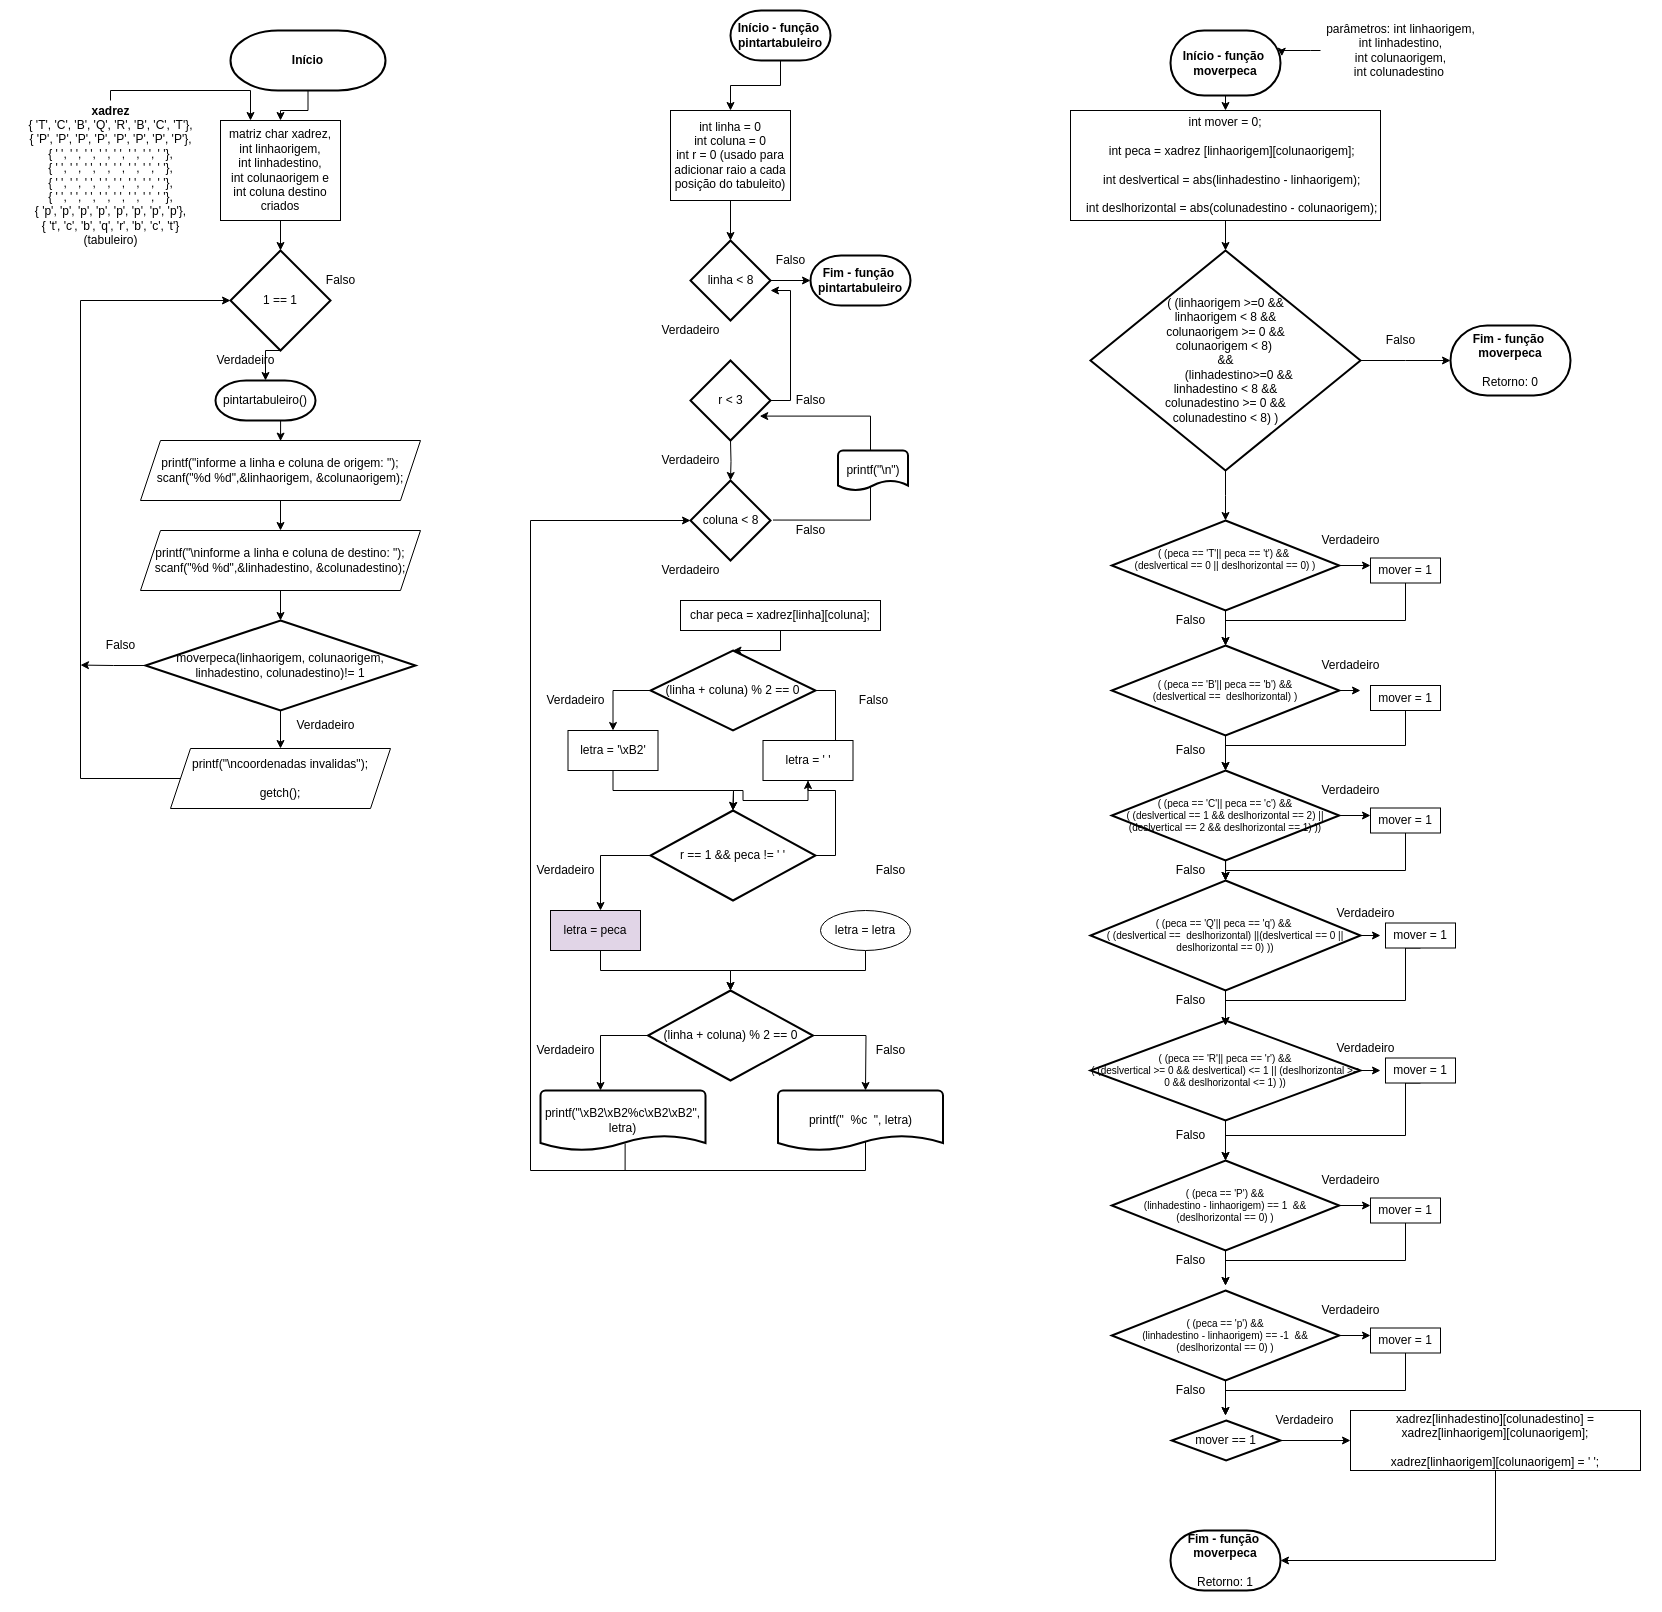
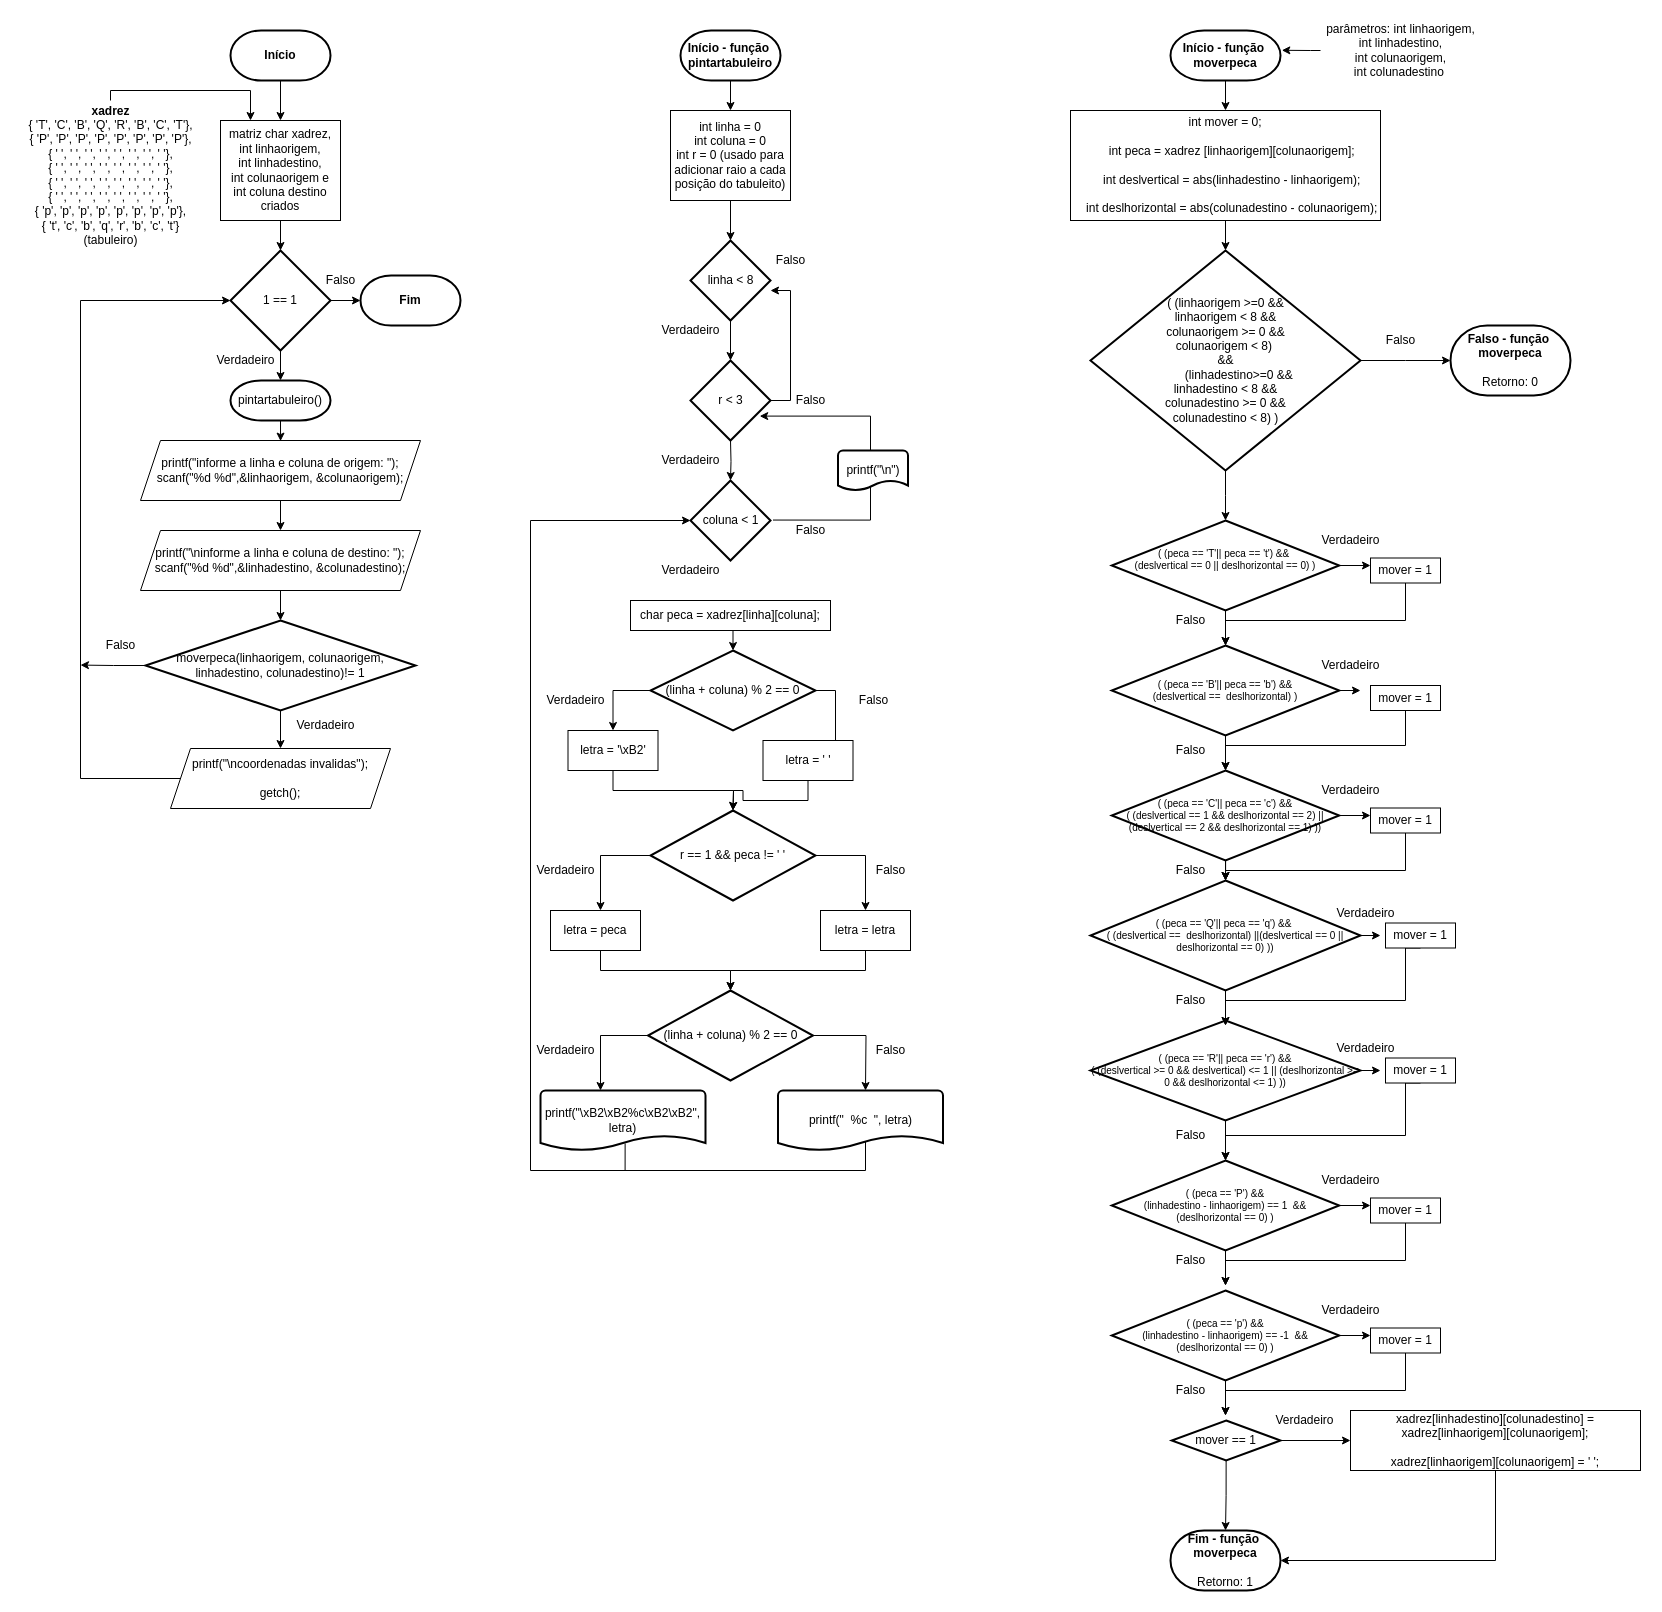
- <mxCell id="13" value="&lt;b&gt;Início - função&amp;nbsp;&lt;br&gt;pintartabuleiro&lt;/b&gt;" style="strokeWidth=2;html=1;shape=mxgraph.flowchart.terminator;whiteSpace=wrap;" vertex="1" parent="1"><mxGeometry x="730" y="10" width="100" height="50" as="geometry" /></mxCell>
+ <mxCell id="13" value="&lt;b&gt;Início - função&amp;nbsp;&lt;br&gt;pintartabuleiro&lt;/b&gt;" style="strokeWidth=2;html=1;shape=mxgraph.flowchart.terminator;whiteSpace=wrap;" vertex="1" parent="1"><mxGeometry x="680" y="30" width="100" height="50" as="geometry" /></mxCell>
- <mxCell id="3" value="&lt;b&gt;Início&lt;/b&gt;" style="strokeWidth=2;html=1;shape=mxgraph.flowchart.terminator;whiteSpace=wrap;" parent="1" vertex="1"><mxGeometry x="230" y="30" width="155" height="60" as="geometry" /></mxCell>
+ <mxCell id="3" value="&lt;b&gt;Início&lt;/b&gt;" style="strokeWidth=2;html=1;shape=mxgraph.flowchart.terminator;whiteSpace=wrap;" parent="1" vertex="1"><mxGeometry x="230" y="30" width="100" height="50" as="geometry" /></mxCell>
- <mxCell id="62" value="&lt;b&gt;Início - função&amp;nbsp;&lt;/b&gt;&lt;br&gt;&lt;b&gt;moverpeca&lt;/b&gt;" style="strokeWidth=2;html=1;shape=mxgraph.flowchart.terminator;whiteSpace=wrap;" vertex="1" parent="1"><mxGeometry x="1170" y="30" width="110" height="65" as="geometry" /></mxCell>
+ <mxCell id="62" value="&lt;b&gt;Início - função&amp;nbsp;&lt;/b&gt;&lt;br&gt;&lt;b&gt;moverpeca&lt;/b&gt;" style="strokeWidth=2;html=1;shape=mxgraph.flowchart.terminator;whiteSpace=wrap;" vertex="1" parent="1"><mxGeometry x="1170" y="30" width="110" height="50" as="geometry" /></mxCell>
- <mxCell id="16" style="edgeStyle=orthogonalEdgeStyle;rounded=0;orthogonalLoop=1;jettySize=auto;html=1;exitX=1;exitY=0.5;exitDx=0;exitDy=0;exitPerimeter=0;fontFamily=Helvetica;fontSize=12;" edge="1" parent="1" source="18" target="20"><mxGeometry relative="1" as="geometry" /></mxCell>
- <mxCell id="20" value="&lt;b&gt;Fim - função&amp;nbsp;&lt;br&gt;pintartabuleiro&lt;/b&gt;" style="strokeWidth=2;html=1;shape=mxgraph.flowchart.terminator;whiteSpace=wrap;" vertex="1" parent="1"><mxGeometry x="810" y="255" width="100" height="50" as="geometry" /></mxCell>
+ <mxCell id="8" style="edgeStyle=orthogonalEdgeStyle;rounded=0;orthogonalLoop=1;jettySize=auto;html=1;exitX=1;exitY=0.5;exitDx=0;exitDy=0;exitPerimeter=0;entryX=0;entryY=0.5;entryDx=0;entryDy=0;entryPerimeter=0;fontFamily=Helvetica;fontSize=12;endArrow=classic;endFill=1;" edge="1" parent="1" source="9" target="10"><mxGeometry relative="1" as="geometry" /></mxCell>
+ <mxCell id="10" value="&lt;b&gt;Fim&lt;/b&gt;" style="strokeWidth=2;html=1;shape=mxgraph.flowchart.terminator;whiteSpace=wrap;" vertex="1" parent="1"><mxGeometry x="360" y="275" width="100" height="50" as="geometry" /></mxCell>
+ <mxCell id="17" style="edgeStyle=orthogonalEdgeStyle;rounded=0;orthogonalLoop=1;jettySize=auto;html=1;exitX=0.5;exitY=1;exitDx=0;exitDy=0;exitPerimeter=0;entryX=0.5;entryY=0;entryDx=0;entryDy=0;entryPerimeter=0;fontFamily=Helvetica;fontSize=12;" edge="1" parent="1" source="18" target="22"><mxGeometry relative="1" as="geometry" /></mxCell>
- <mxCell id="70" value="&lt;b&gt;Fim - função&amp;nbsp;&lt;/b&gt;&lt;br&gt;&lt;b&gt;moverpeca&lt;/b&gt;&lt;br&gt;&lt;br&gt;Retorno: 0" style="strokeWidth=2;html=1;shape=mxgraph.flowchart.terminator;whiteSpace=wrap;" vertex="1" parent="1"><mxGeometry x="1450" y="325" width="120" height="70" as="geometry" /></mxCell>
+ <mxCell id="70" value="&lt;b&gt;Falso - função&amp;nbsp;&lt;/b&gt;&lt;br&gt;&lt;b&gt;moverpeca&lt;/b&gt;&lt;br&gt;&lt;br&gt;Retorno: 0" style="strokeWidth=2;html=1;shape=mxgraph.flowchart.terminator;whiteSpace=wrap;" vertex="1" parent="1"><mxGeometry x="1450" y="325" width="120" height="70" as="geometry" /></mxCell>
- <mxCell id="131" value="pintartabuleiro()" style="strokeWidth=2;html=1;shape=mxgraph.flowchart.terminator;whiteSpace=wrap;labelBackgroundColor=#FFFFFF;fontFamily=Helvetica;fontSize=12;" vertex="1" parent="1"><mxGeometry x="215" y="380" width="100" height="40" as="geometry" /></mxCell>
+ <mxCell id="131" value="pintartabuleiro()" style="strokeWidth=2;html=1;shape=mxgraph.flowchart.terminator;whiteSpace=wrap;labelBackgroundColor=#FFFFFF;fontFamily=Helvetica;fontSize=12;" vertex="1" parent="1"><mxGeometry x="230" y="380" width="100" height="40" as="geometry" /></mxCell>
- <mxCell id="26" value="coluna &amp;lt; 8" style="strokeWidth=2;html=1;shape=mxgraph.flowchart.decision;" vertex="1" parent="1"><mxGeometry x="690" y="480" width="80" height="80" as="geometry" /></mxCell>
+ <mxCell id="26" value="coluna &amp;lt; 1" style="strokeWidth=2;html=1;shape=mxgraph.flowchart.decision;" vertex="1" parent="1"><mxGeometry x="690" y="480" width="80" height="80" as="geometry" /></mxCell>
- <mxCell id="33" value="char peca = xadrez[linha][coluna];" style="whiteSpace=wrap;html=1;fontSize=12;" vertex="1" parent="1"><mxGeometry x="680" y="600" width="200" height="30" as="geometry" /></mxCell>
+ <mxCell id="33" value="char peca = xadrez[linha][coluna];" style="whiteSpace=wrap;html=1;fontSize=12;" vertex="1" parent="1"><mxGeometry x="630" y="600" width="200" height="30" as="geometry" /></mxCell>
- <mxCell id="35" style="edgeStyle=orthogonalEdgeStyle;rounded=0;orthogonalLoop=1;jettySize=auto;html=1;exitX=1;exitY=0.5;exitDx=0;exitDy=0;exitPerimeter=0;fontFamily=Helvetica;fontSize=12;" edge="1" parent="1" source="36" target="51"><mxGeometry relative="1" as="geometry"><mxPoint x="870" y="910" as="targetPoint" /></mxGeometry></mxCell>
+ <mxCell id="35" style="edgeStyle=orthogonalEdgeStyle;rounded=0;orthogonalLoop=1;jettySize=auto;html=1;exitX=1;exitY=0.5;exitDx=0;exitDy=0;exitPerimeter=0;fontFamily=Helvetica;fontSize=12;entryX=0.5;entryY=0;entryDx=0;entryDy=0;" edge="1" parent="1" source="36" target="42"><mxGeometry relative="1" as="geometry"><mxPoint x="870" y="910" as="targetPoint" /></mxGeometry></mxCell>
- <mxCell id="40" value="letra = peca" style="whiteSpace=wrap;html=1;fontSize=12;fillColor=#e1d5e7;" vertex="1" parent="1"><mxGeometry x="550" y="910" width="90" height="40" as="geometry" /></mxCell>
+ <mxCell id="40" value="letra = peca" style="whiteSpace=wrap;html=1;fontSize=12;" vertex="1" parent="1"><mxGeometry x="550" y="910" width="90" height="40" as="geometry" /></mxCell>
- <mxCell id="42" value="letra = letra" style="ellipse;whiteSpace=wrap;html=1;fontSize=12;" vertex="1" parent="1"><mxGeometry x="820" y="910" width="90" height="40" as="geometry" /></mxCell>
+ <mxCell id="42" value="letra = letra" style="whiteSpace=wrap;html=1;fontSize=12;" vertex="1" parent="1"><mxGeometry x="820" y="910" width="90" height="40" as="geometry" /></mxCell>
+ <mxCell id="123" style="edgeStyle=orthogonalEdgeStyle;rounded=0;orthogonalLoop=1;jettySize=auto;html=1;exitX=0.5;exitY=1;exitDx=0;exitDy=0;exitPerimeter=0;entryX=0.5;entryY=0;entryDx=0;entryDy=0;entryPerimeter=0;fontFamily=Helvetica;fontSize=12;endArrow=classic;endFill=1;" edge="1" parent="1" source="124" target="128"><mxGeometry relative="1" as="geometry" /></mxCell>
